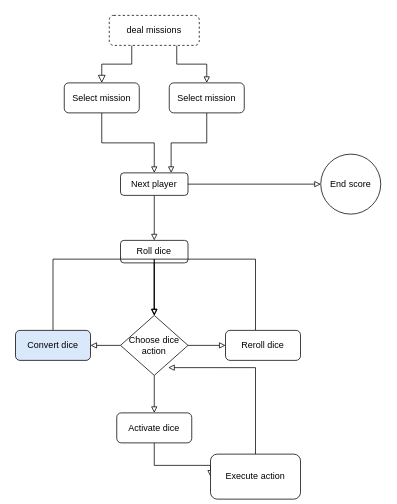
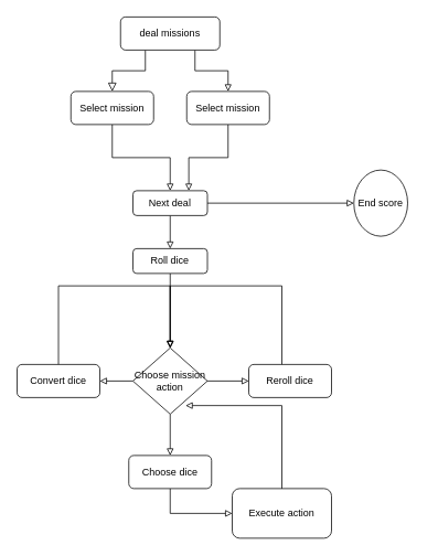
- <mxCell id="4" value="deal missions" style="rounded=1;whiteSpace=wrap;html=1;fontSize=12;glass=0;strokeWidth=1;shadow=0;dashed=1;" parent="1" vertex="1"><mxGeometry x="145" y="20" width="120" height="40" as="geometry" /></mxCell>
+ <mxCell id="4" value="deal missions" style="rounded=1;whiteSpace=wrap;html=1;fontSize=12;glass=0;strokeWidth=1;shadow=0;" parent="1" vertex="1"><mxGeometry x="145" y="20" width="120" height="40" as="geometry" /></mxCell>
- <mxCell id="23" value="Next player" style="rounded=1;whiteSpace=wrap;html=1;" vertex="1" parent="1"><mxGeometry x="160" y="230" width="90" height="30" as="geometry" /></mxCell>
+ <mxCell id="23" value="Next deal" style="rounded=1;whiteSpace=wrap;html=1;" vertex="1" parent="1"><mxGeometry x="160" y="230" width="90" height="30" as="geometry" /></mxCell>
- <mxCell id="26" value="End score" style="ellipse;whiteSpace=wrap;html=1;aspect=fixed;" vertex="1" parent="1"><mxGeometry x="427" y="205" width="80" height="80" as="geometry" /></mxCell>
+ <mxCell id="26" value="End score" style="ellipse;whiteSpace=wrap;html=1;aspect=fixed;" vertex="1" parent="1"><mxGeometry x="427" y="205" width="65" height="80" as="geometry" /></mxCell>
- <mxCell id="10" value="Roll dice" style="rounded=1;whiteSpace=wrap;html=1;" vertex="1" parent="1"><mxGeometry x="160" y="320" width="90" height="30" as="geometry" /></mxCell>
+ <mxCell id="10" value="Roll dice" style="rounded=1;whiteSpace=wrap;html=1;" vertex="1" parent="1"><mxGeometry x="160" y="300" width="90" height="30" as="geometry" /></mxCell>
- <mxCell id="20" value="Convert dice" style="rounded=1;whiteSpace=wrap;html=1;fillColor=#dae8fc;" vertex="1" parent="1"><mxGeometry x="20" y="440" width="100" height="40" as="geometry" /></mxCell>
+ <mxCell id="20" value="Convert dice" style="rounded=1;whiteSpace=wrap;html=1;" vertex="1" parent="1"><mxGeometry x="20" y="440" width="100" height="40" as="geometry" /></mxCell>
- <mxCell id="14" value="Choose dice action" style="rhombus;whiteSpace=wrap;html=1;" vertex="1" parent="1"><mxGeometry x="160" y="420" width="90" height="80" as="geometry" /></mxCell>
+ <mxCell id="14" value="Choose mission action" style="rhombus;whiteSpace=wrap;html=1;" vertex="1" parent="1"><mxGeometry x="160" y="420" width="90" height="80" as="geometry" /></mxCell>
- <mxCell id="18" value="Activate dice" style="rounded=1;whiteSpace=wrap;html=1;" vertex="1" parent="1"><mxGeometry x="155" y="550" width="100" height="40" as="geometry" /></mxCell>
+ <mxCell id="18" value="Choose dice" style="rounded=1;whiteSpace=wrap;html=1;" vertex="1" parent="1"><mxGeometry x="155" y="550" width="100" height="40" as="geometry" /></mxCell>
- <mxCell id="25" value="Execute action" style="rounded=1;whiteSpace=wrap;html=1;" vertex="1" parent="1"><mxGeometry x="280" y="605" width="120" height="60" as="geometry" /></mxCell>
+ <mxCell id="25" value="Execute action" style="rounded=1;whiteSpace=wrap;html=1;" vertex="1" parent="1"><mxGeometry x="280" y="590" width="120" height="60" as="geometry" /></mxCell>
